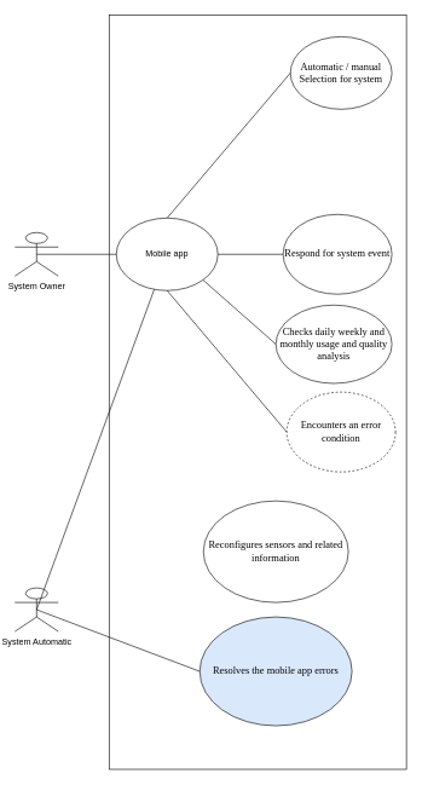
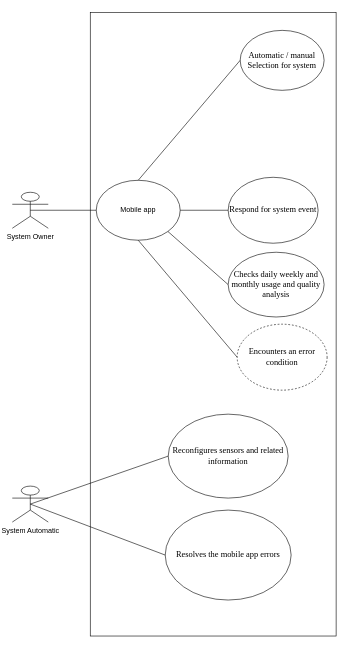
- <mxCell id="6" value="&lt;font face=&quot;Times New Roman&quot; style=&quot;font-size: 14px&quot;&gt;Respond for system event&lt;/font&gt;" style="ellipse;whiteSpace=wrap;html=1;" parent="1" vertex="1"><mxGeometry x="390" y="295" width="150" height="110" as="geometry" /></mxCell>
+ <mxCell id="6" value="&lt;font face=&quot;Times New Roman&quot; style=&quot;font-size: 14px&quot;&gt;Respond for system event&lt;/font&gt;" style="ellipse;whiteSpace=wrap;html=1;" parent="1" vertex="1"><mxGeometry x="380" y="295" width="150" height="110" as="geometry" /></mxCell>
- <mxCell id="17" value="" style="endArrow=none;html=1;exitX=0.5;exitY=0.5;exitDx=0;exitDy=0;exitPerimeter=0;" parent="1" source="14" target="5" edge="1"><mxGeometry width="50" height="50" relative="1" as="geometry"><mxPoint x="0" y="1130" as="sourcePoint" /><mxPoint x="50" y="1080" as="targetPoint" /></mxGeometry></mxCell>
+ <mxCell id="17" value="" style="endArrow=none;html=1;exitX=0.5;exitY=0.5;exitDx=0;exitDy=0;exitPerimeter=0;entryX=0;entryY=0.5;entryDx=0;entryDy=0;" parent="1" source="14" target="15" edge="1"><mxGeometry width="50" height="50" relative="1" as="geometry"><mxPoint x="0" y="1130" as="sourcePoint" /><mxPoint x="50" y="1080" as="targetPoint" /></mxGeometry></mxCell>
- <mxCell id="16" value="&lt;font style=&quot;font-size: 14px&quot; face=&quot;Times New Roman&quot;&gt;Resolves the mobile app errors&lt;/font&gt;" style="ellipse;whiteSpace=wrap;html=1;fillColor=#dae8fc;" parent="1" vertex="1"><mxGeometry x="275" y="850" width="210" height="150" as="geometry" /></mxCell>
+ <mxCell id="16" value="&lt;font style=&quot;font-size: 14px&quot; face=&quot;Times New Roman&quot;&gt;Resolves the mobile app errors&lt;/font&gt;" style="ellipse;whiteSpace=wrap;html=1;" parent="1" vertex="1"><mxGeometry x="275" y="850" width="210" height="150" as="geometry" /></mxCell>
